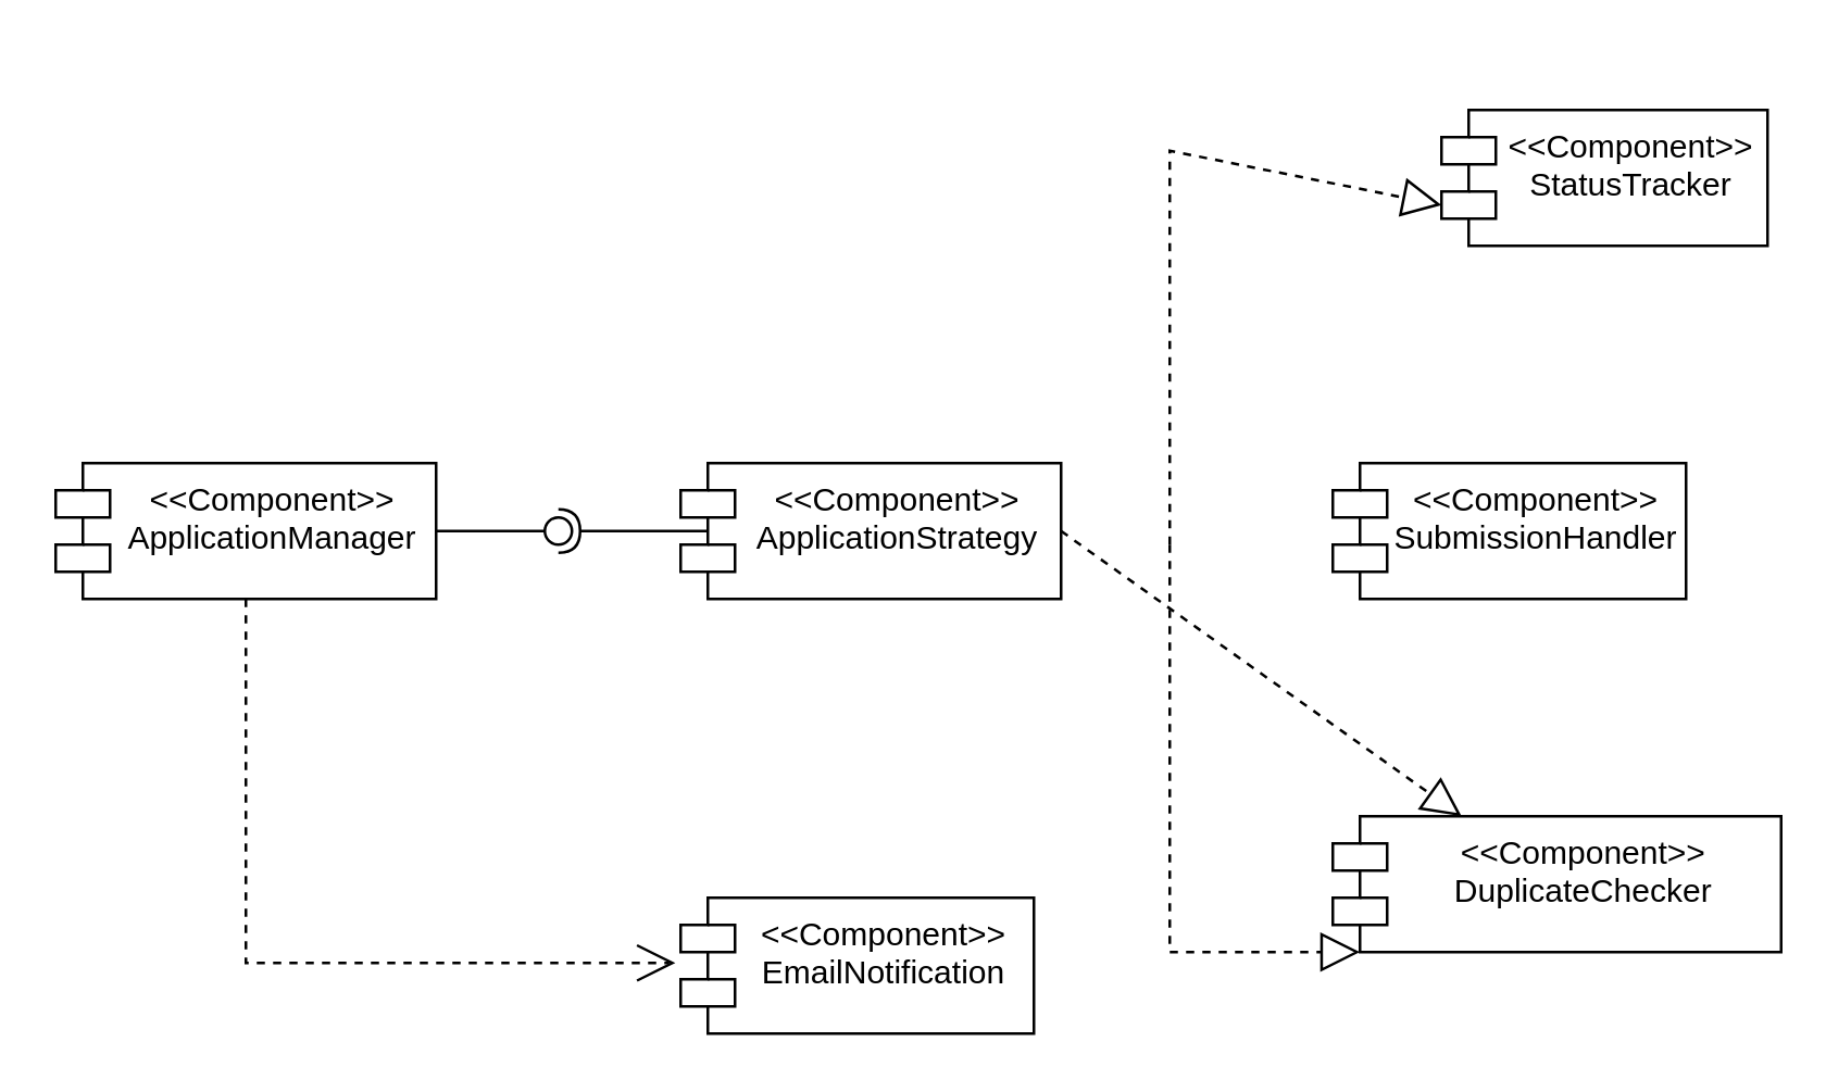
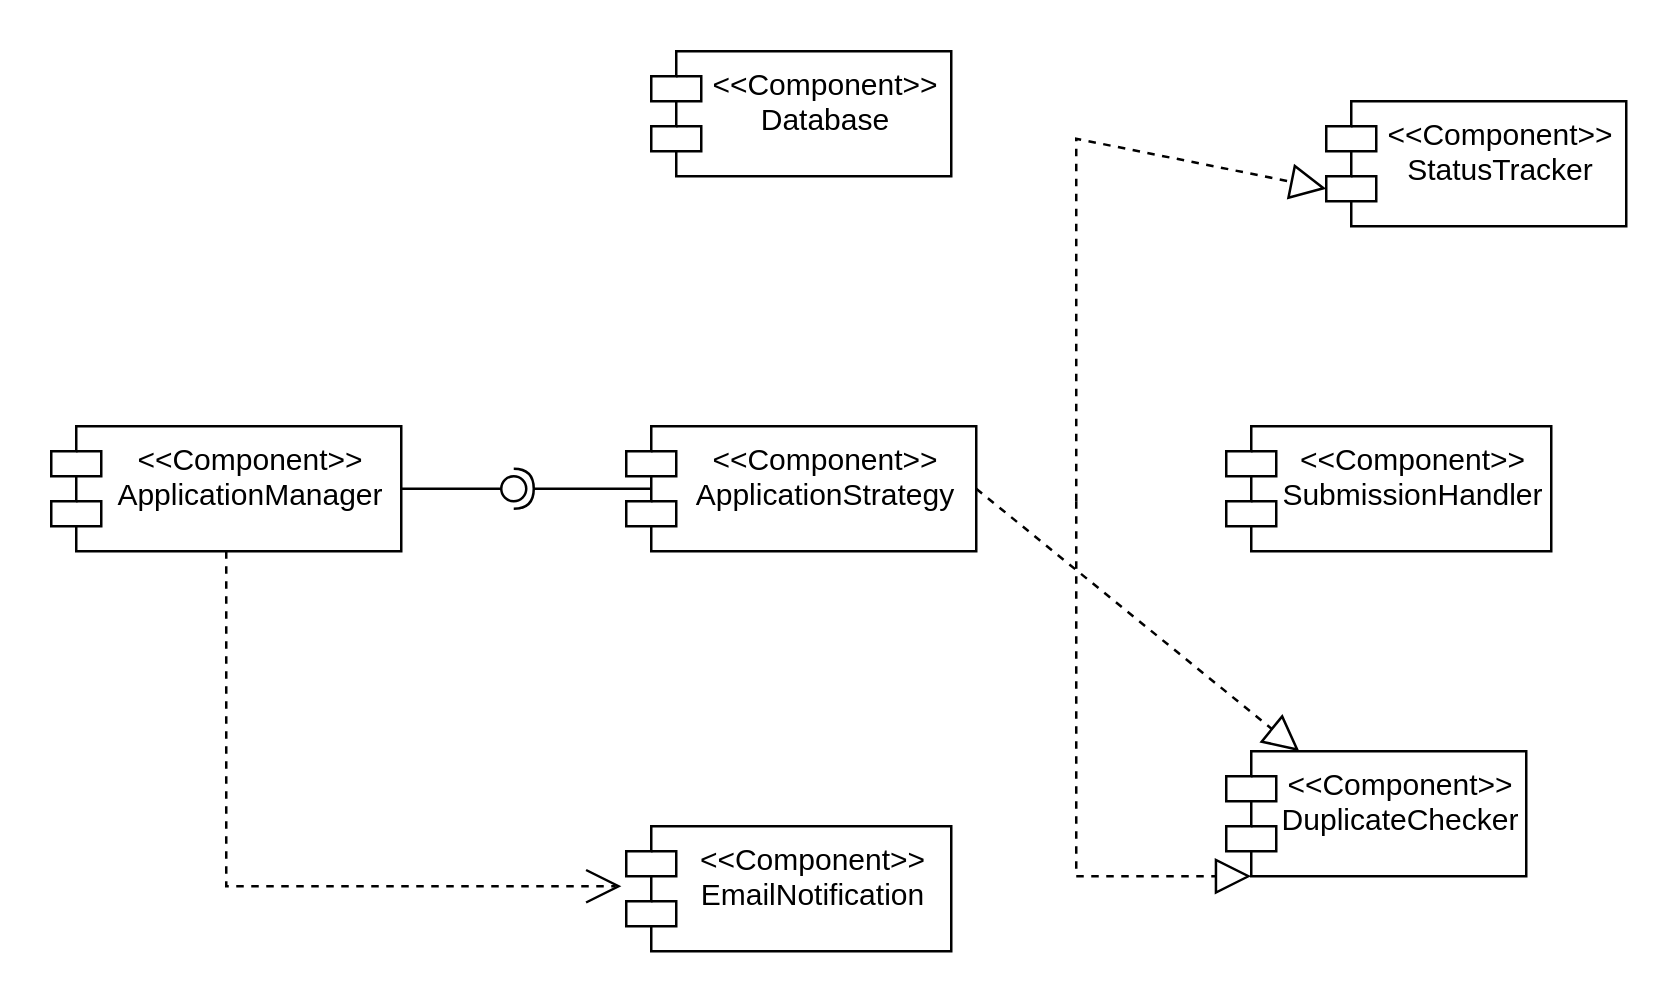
+ <mxCell id="7" value="&amp;lt;&amp;lt;Component&amp;gt;&amp;gt;&lt;div&gt;Database&lt;/div&gt;" style="shape=module;align=left;spacingLeft=20;align=center;verticalAlign=top;whiteSpace=wrap;html=1;" vertex="1" parent="1"><mxGeometry x="260" y="20" width="120" height="50" as="geometry" /></mxCell>
- <mxCell id="13" value="&amp;lt;&amp;lt;Component&amp;gt;&amp;gt;&lt;div&gt;DuplicateChecker&lt;/div&gt;" style="shape=module;align=left;spacingLeft=20;align=center;verticalAlign=top;whiteSpace=wrap;html=1;" vertex="1" parent="1"><mxGeometry x="490" y="300" width="165" height="50" as="geometry" /></mxCell>
+ <mxCell id="13" value="&amp;lt;&amp;lt;Component&amp;gt;&amp;gt;&lt;div&gt;DuplicateChecker&lt;/div&gt;" style="shape=module;align=left;spacingLeft=20;align=center;verticalAlign=top;whiteSpace=wrap;html=1;" vertex="1" parent="1"><mxGeometry x="490" y="300" width="120" height="50" as="geometry" /></mxCell>
